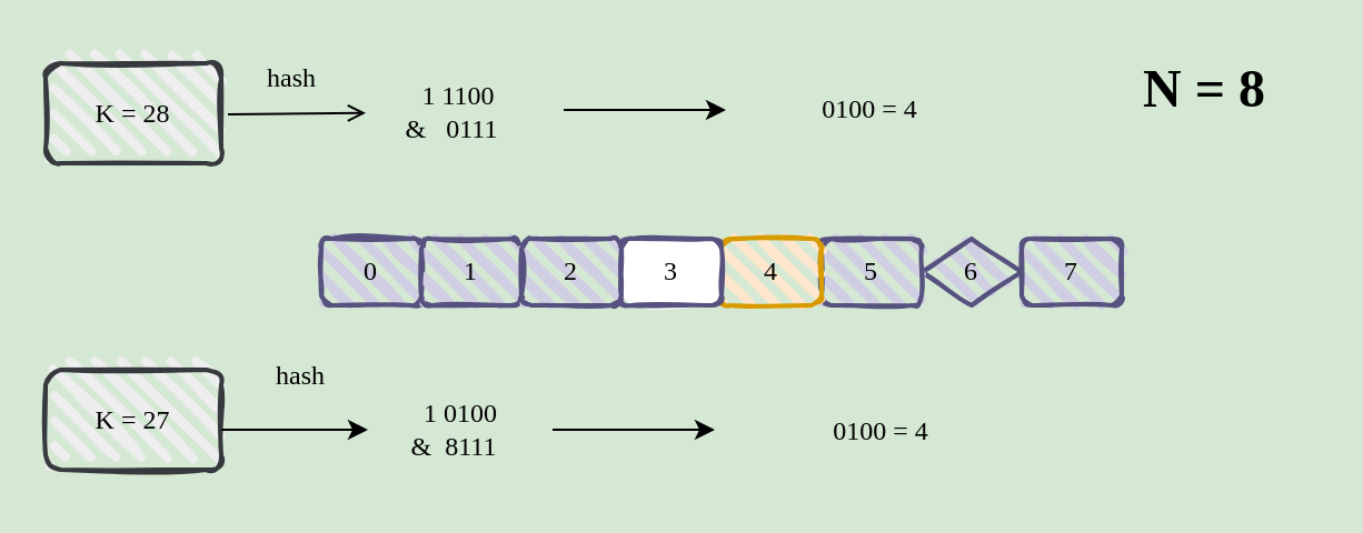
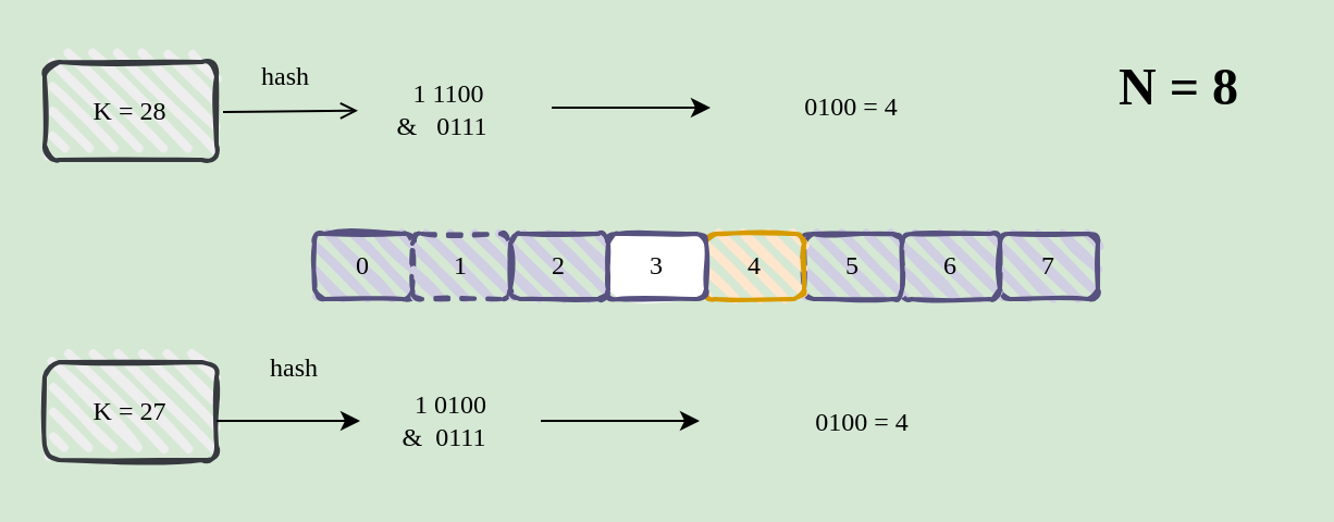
- <mxCell id="3" value="&lt;font face=&quot;Comic Sans MS&quot;&gt;1&lt;/font&gt;" style="rounded=1;whiteSpace=wrap;html=1;strokeWidth=2;fillWeight=4;hachureGap=8;hachureAngle=45;fillColor=#d0cee2;sketch=1;strokeColor=#56517e;" vertex="1" parent="1"><mxGeometry x="189" y="107" width="45" height="30" as="geometry" /></mxCell>
+ <mxCell id="3" value="&lt;font face=&quot;Comic Sans MS&quot;&gt;1&lt;/font&gt;" style="rounded=1;whiteSpace=wrap;html=1;strokeWidth=2;fillWeight=4;hachureGap=8;hachureAngle=45;fillColor=#d0cee2;sketch=1;strokeColor=#56517e;dashed=1;" vertex="1" parent="1"><mxGeometry x="189" y="107" width="45" height="30" as="geometry" /></mxCell>
- <mxCell id="5" value="&lt;font face=&quot;Comic Sans MS&quot;&gt;6&lt;/font&gt;" style="rhombus;whiteSpace=wrap;html=1;strokeWidth=2;fillWeight=4;hachureGap=8;hachureAngle=45;fillColor=#d0cee2;sketch=1;strokeColor=#56517e;" vertex="1" parent="1"><mxGeometry x="414" y="107" width="45" height="30" as="geometry" /></mxCell>
+ <mxCell id="5" value="&lt;font face=&quot;Comic Sans MS&quot;&gt;6&lt;/font&gt;" style="rounded=1;whiteSpace=wrap;html=1;strokeWidth=2;fillWeight=4;hachureGap=8;hachureAngle=45;fillColor=#d0cee2;sketch=1;strokeColor=#56517e;" vertex="1" parent="1"><mxGeometry x="414" y="107" width="45" height="30" as="geometry" /></mxCell>
- <mxCell id="20" value="1 0100&lt;br&gt;&amp;amp;&amp;nbsp; 8111&amp;nbsp;&amp;nbsp;" style="text;html=1;strokeColor=none;fillColor=none;align=center;verticalAlign=middle;whiteSpace=wrap;rounded=0;fontFamily=Comic Sans MS;" vertex="1" parent="1"><mxGeometry x="165" y="168" width="84" height="50" as="geometry" /></mxCell>
+ <mxCell id="20" value="1 0100&lt;br&gt;&amp;amp;&amp;nbsp; 0111&amp;nbsp;&amp;nbsp;" style="text;html=1;strokeColor=none;fillColor=none;align=center;verticalAlign=middle;whiteSpace=wrap;rounded=0;fontFamily=Comic Sans MS;" vertex="1" parent="1"><mxGeometry x="165" y="168" width="84" height="50" as="geometry" /></mxCell>
